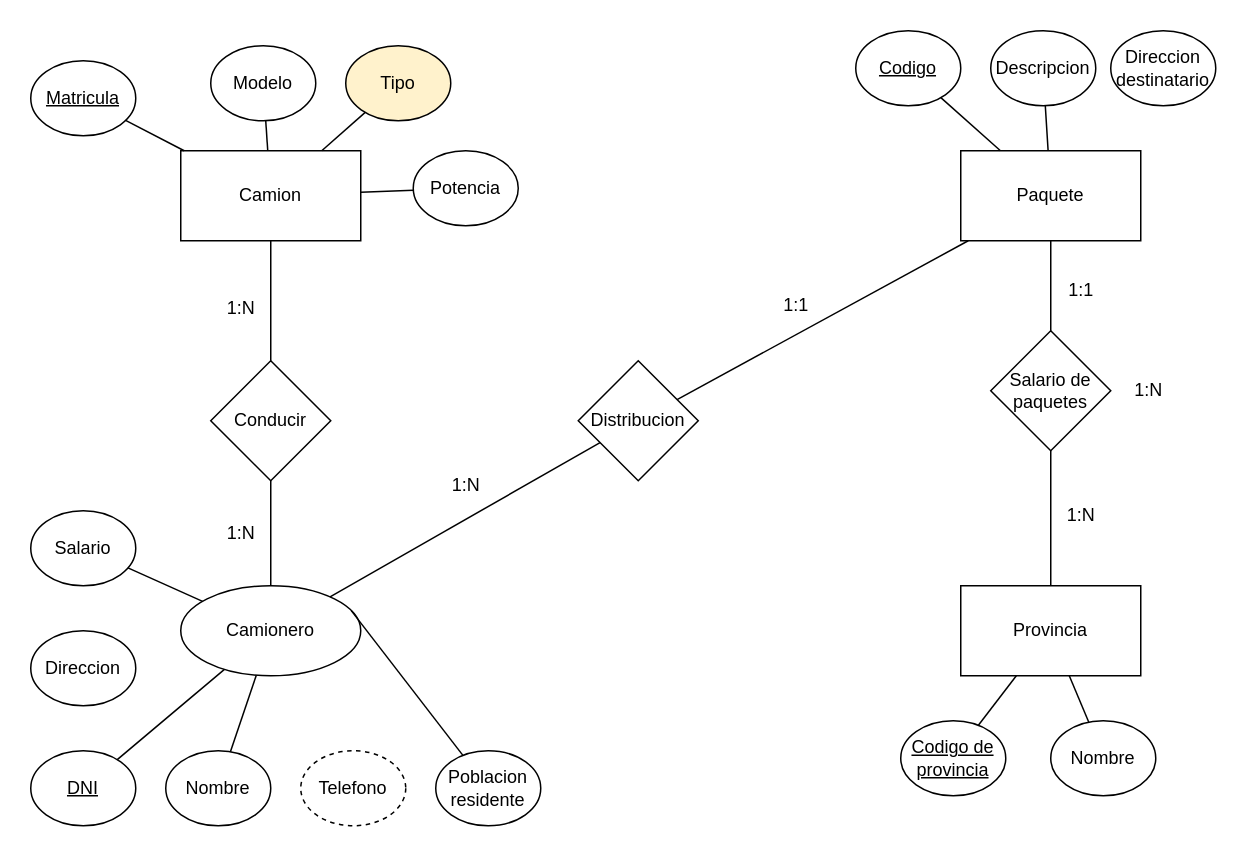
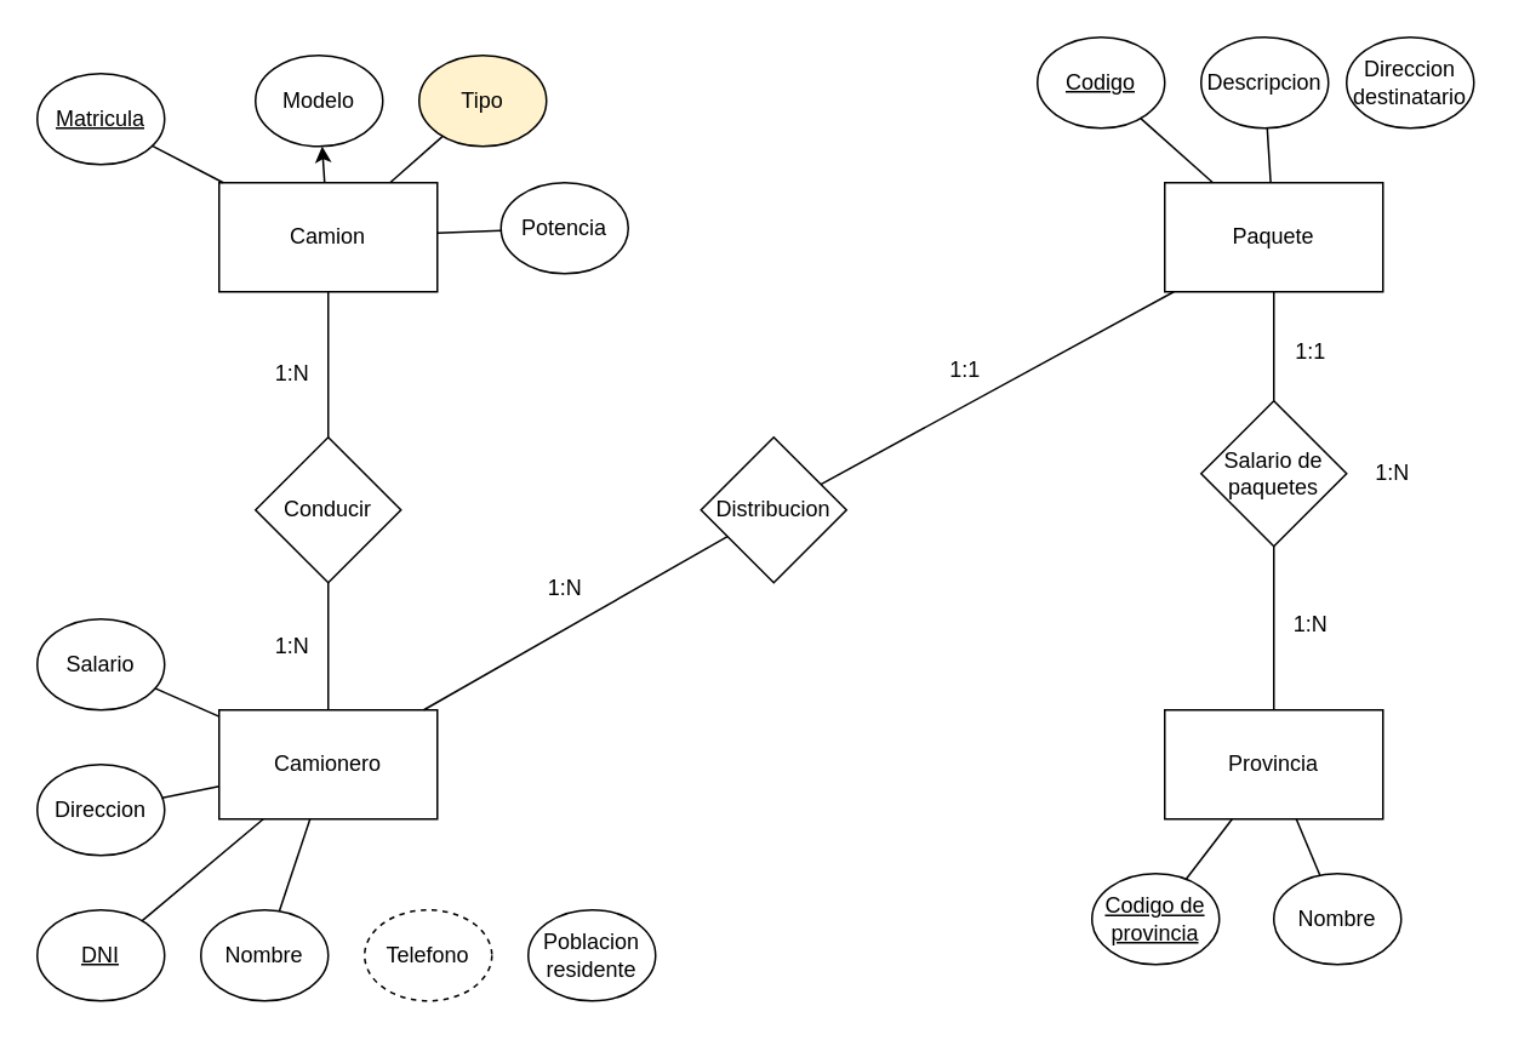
- <mxCell id="43" value="" style="endArrow=none;html=1;rounded=0;" edge="1" parent="1" source="2" target="45"><mxGeometry width="50" height="50" relative="1" as="geometry"><mxPoint x="400" y="340" as="sourcePoint" /><mxPoint x="450" y="290" as="targetPoint" /></mxGeometry></mxCell>
+ <mxCell id="43" value="" style="endArrow=classic;html=1;rounded=0;" edge="1" parent="1" source="2" target="45"><mxGeometry width="50" height="50" relative="1" as="geometry"><mxPoint x="400" y="340" as="sourcePoint" /><mxPoint x="450" y="290" as="targetPoint" /></mxGeometry></mxCell>
- <mxCell id="3" value="Camionero" style="ellipse;whiteSpace=wrap;html=1;" vertex="1" parent="1"><mxGeometry x="120" y="390" width="120" height="60" as="geometry" /></mxCell>
+ <mxCell id="3" value="Camionero" style="rounded=0;whiteSpace=wrap;html=1;" vertex="1" parent="1"><mxGeometry x="120" y="390" width="120" height="60" as="geometry" /></mxCell>
+ <mxCell id="16" value="" style="endArrow=none;html=1;rounded=0;" edge="1" parent="1" source="3" target="9"><mxGeometry width="50" height="50" relative="1" as="geometry"><mxPoint x="400" y="350" as="sourcePoint" /><mxPoint x="450" y="300" as="targetPoint" /></mxGeometry></mxCell>
- <mxCell id="19" value="" style="endArrow=none;html=1;rounded=0;exitX=1;exitY=0.25;exitDx=0;exitDy=0;" edge="1" parent="1" source="3" target="11"><mxGeometry width="50" height="50" relative="1" as="geometry"><mxPoint x="400" y="350" as="sourcePoint" /><mxPoint x="450" y="300" as="targetPoint" /></mxGeometry></mxCell>
